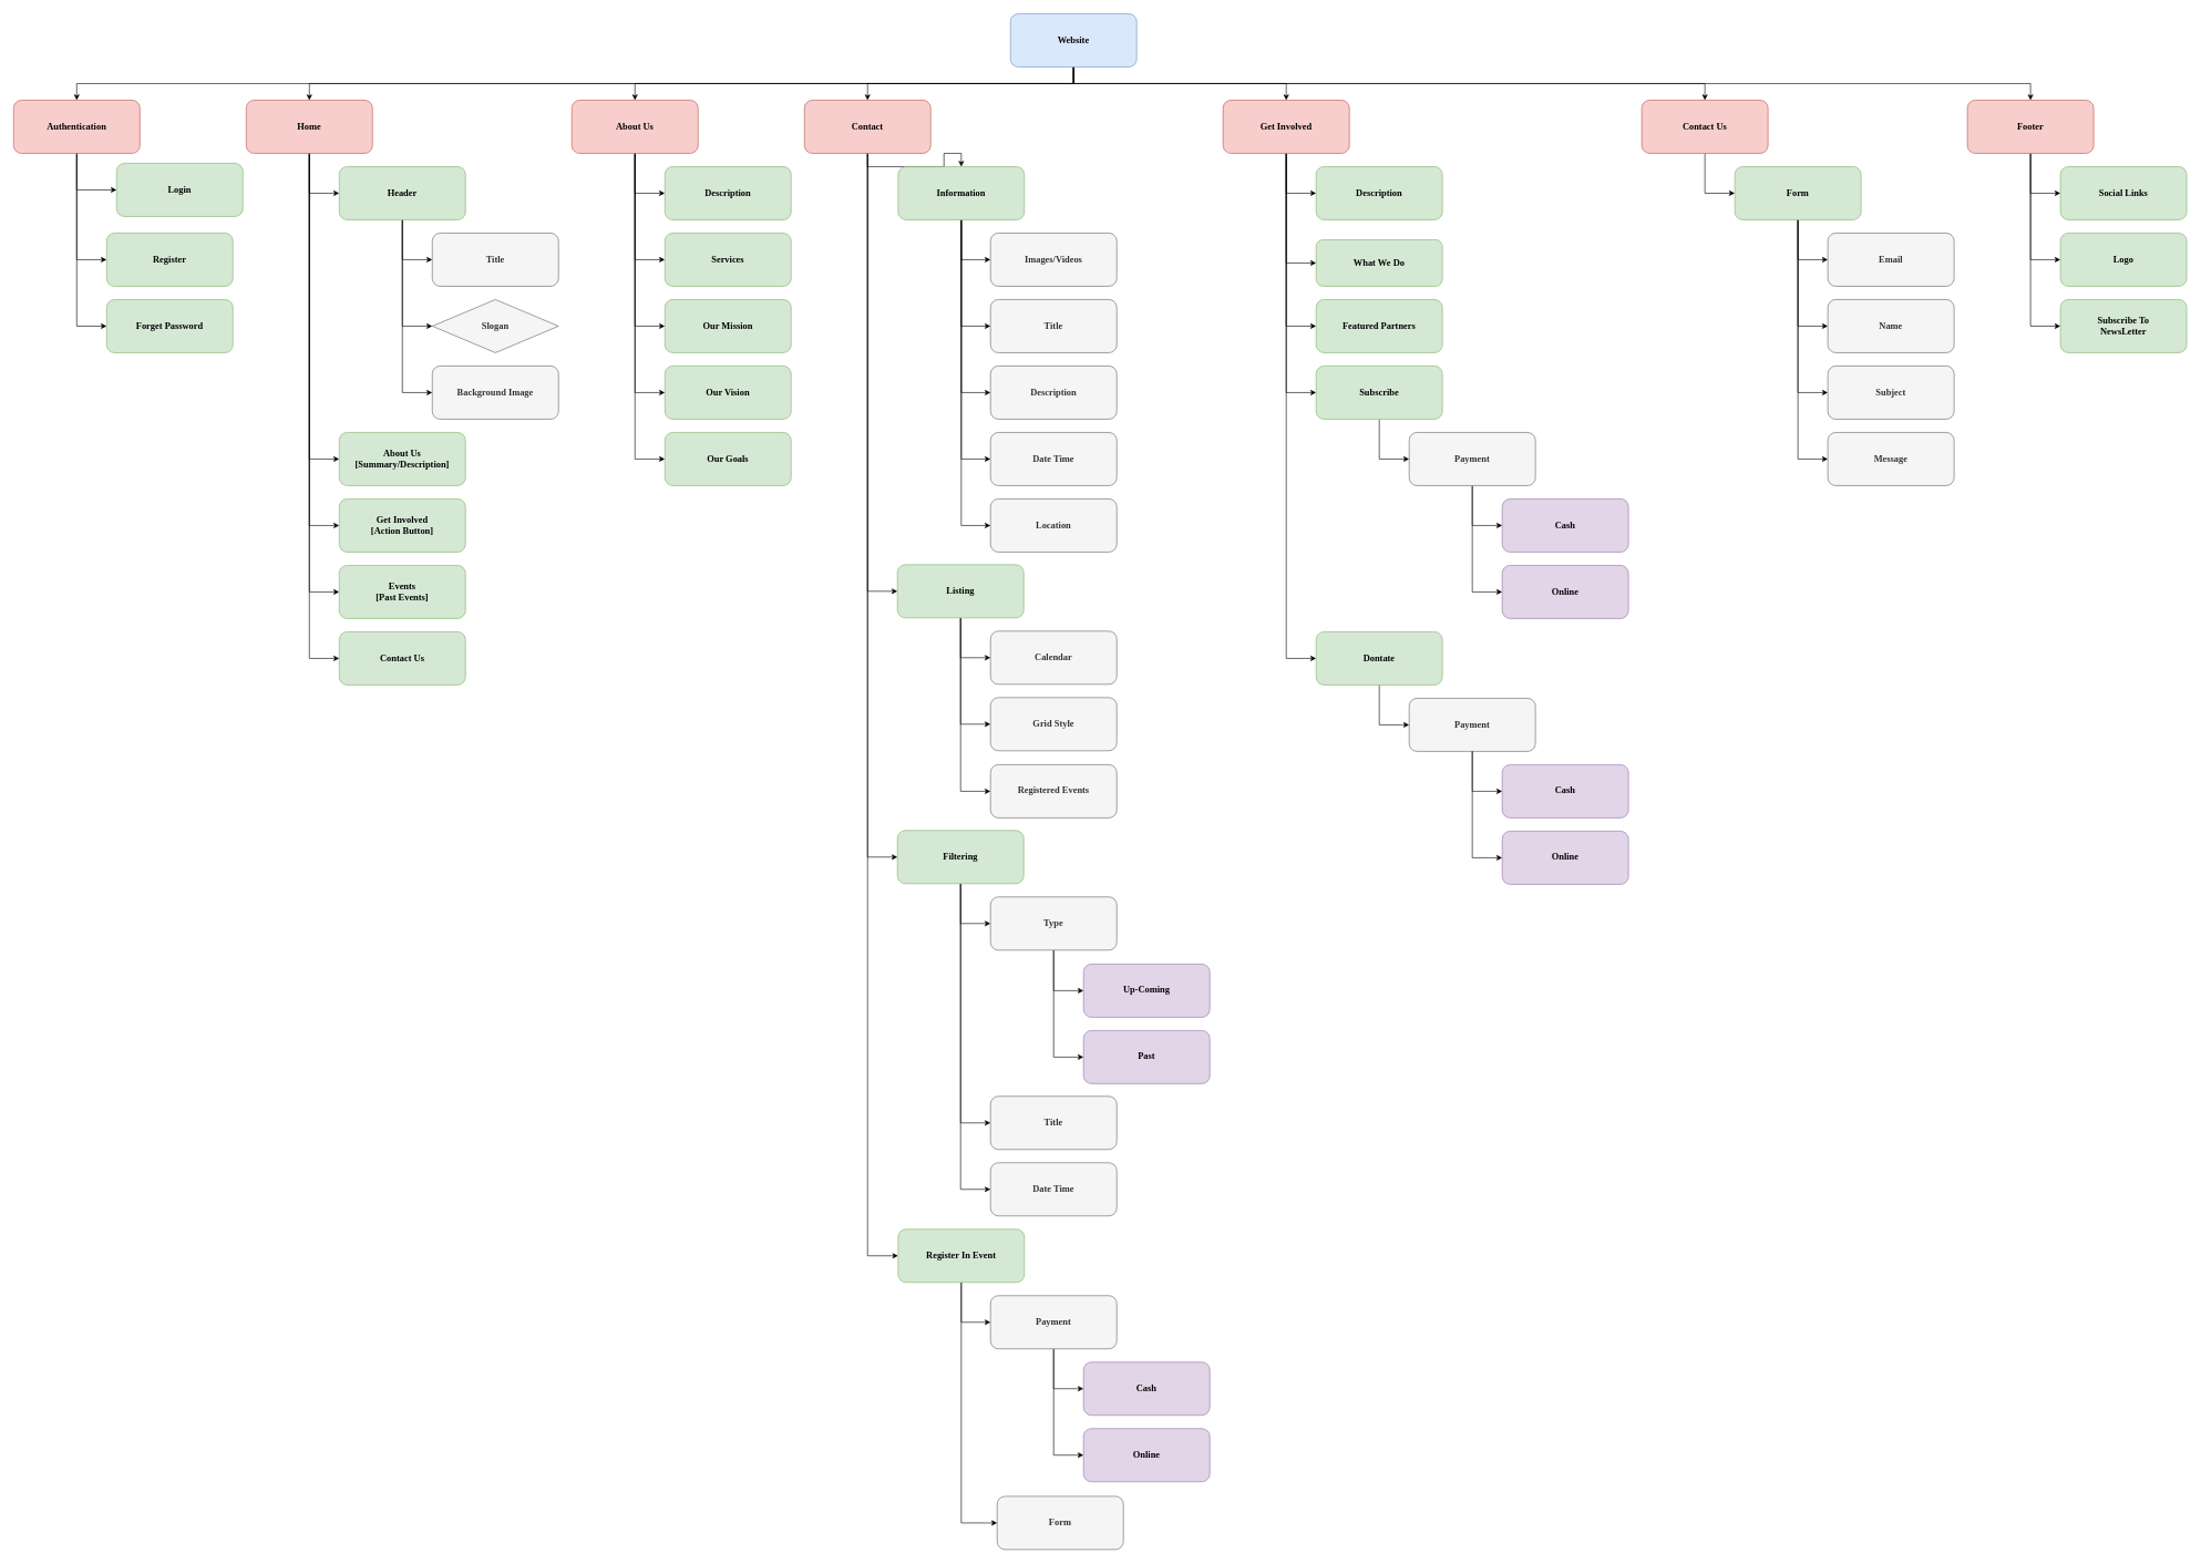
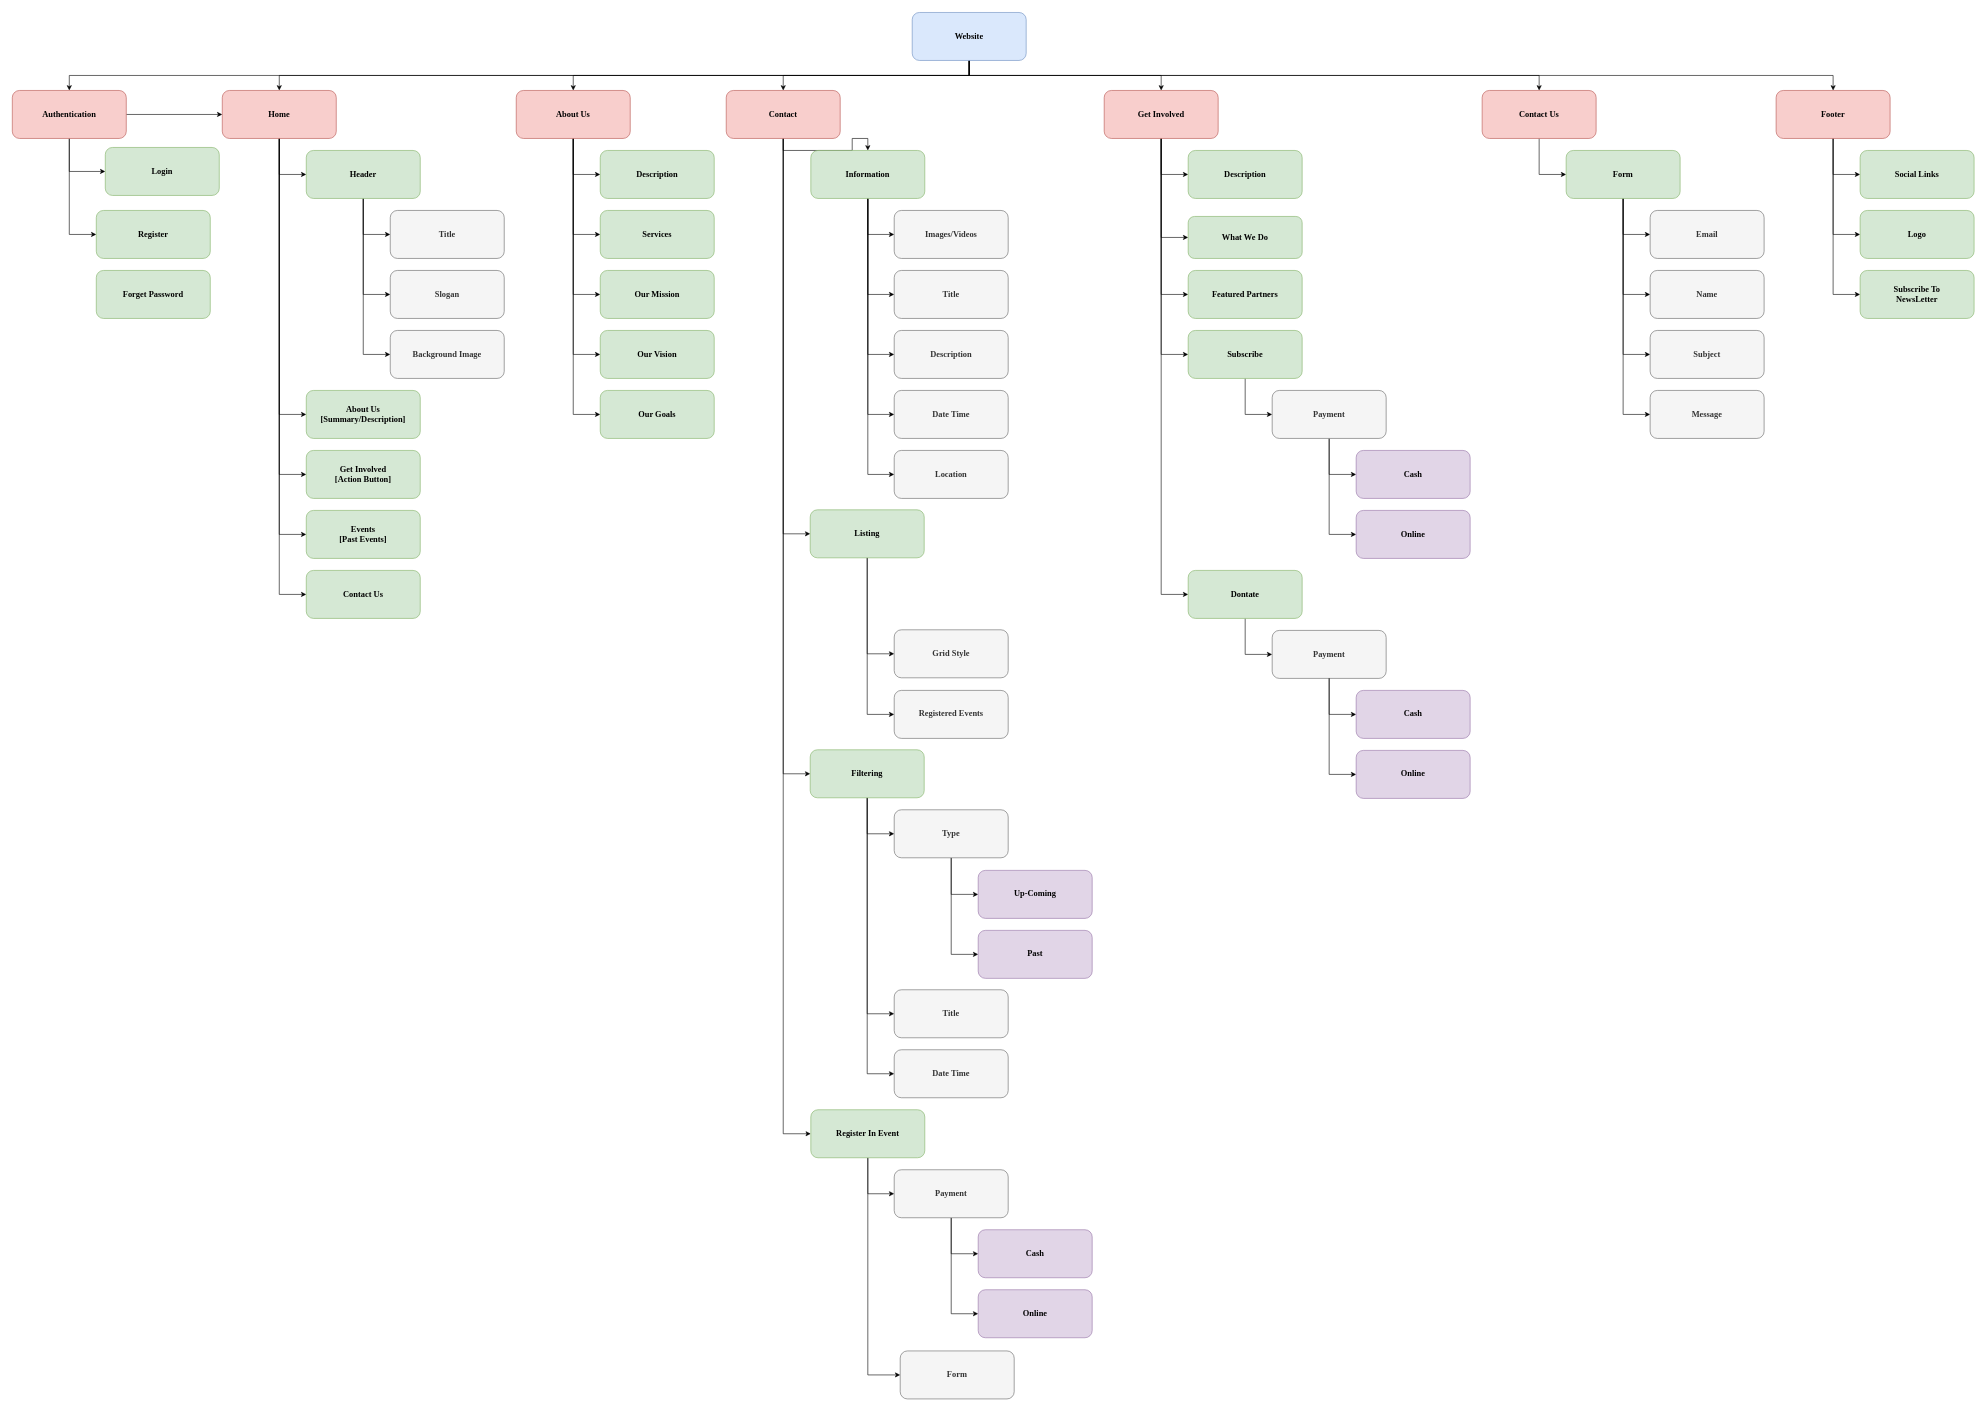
- <mxCell id="12" value="" style="edgeStyle=orthogonalEdgeStyle;rounded=0;orthogonalLoop=1;jettySize=auto;html=1;entryX=0;entryY=0.5;entryDx=0;entryDy=0;" edge="1" parent="1" source="13" target="16"><mxGeometry relative="1" as="geometry" /></mxCell>
+ <mxCell id="12" value="" style="edgeStyle=orthogonalEdgeStyle;rounded=0;orthogonalLoop=1;jettySize=auto;html=1;" edge="1" parent="1" source="13" target="22"><mxGeometry relative="1" as="geometry" /></mxCell>
- <mxCell id="28" value="Slogan" style="rhombus;fillColor=#f5f5f5;strokeColor=#666666;fontStyle=1;fontFamily=Tahoma;fontSize=14;whiteSpace=wrap;fontColor=#333333;" vertex="1" parent="1"><mxGeometry x="650" y="450" width="190" height="80" as="geometry" /></mxCell>
+ <mxCell id="28" value="Slogan" style="rounded=1;fillColor=#f5f5f5;strokeColor=#666666;fontStyle=1;fontFamily=Tahoma;fontSize=14;whiteSpace=wrap;fontColor=#333333;" vertex="1" parent="1"><mxGeometry x="650" y="450" width="190" height="80" as="geometry" /></mxCell>
- <mxCell id="84" value="" style="edgeStyle=orthogonalEdgeStyle;rounded=0;orthogonalLoop=1;jettySize=auto;html=1;entryX=0;entryY=0.5;entryDx=0;entryDy=0;" edge="1" parent="1" source="87" target="88"><mxGeometry relative="1" as="geometry" /></mxCell>
- <mxCell id="88" value="Calendar" style="rounded=1;fillColor=#f5f5f5;strokeColor=#666666;fontStyle=1;fontFamily=Tahoma;fontSize=14;whiteSpace=wrap;fontColor=#333333;" vertex="1" parent="1"><mxGeometry x="1490" y="949" width="190" height="80" as="geometry" /></mxCell>
